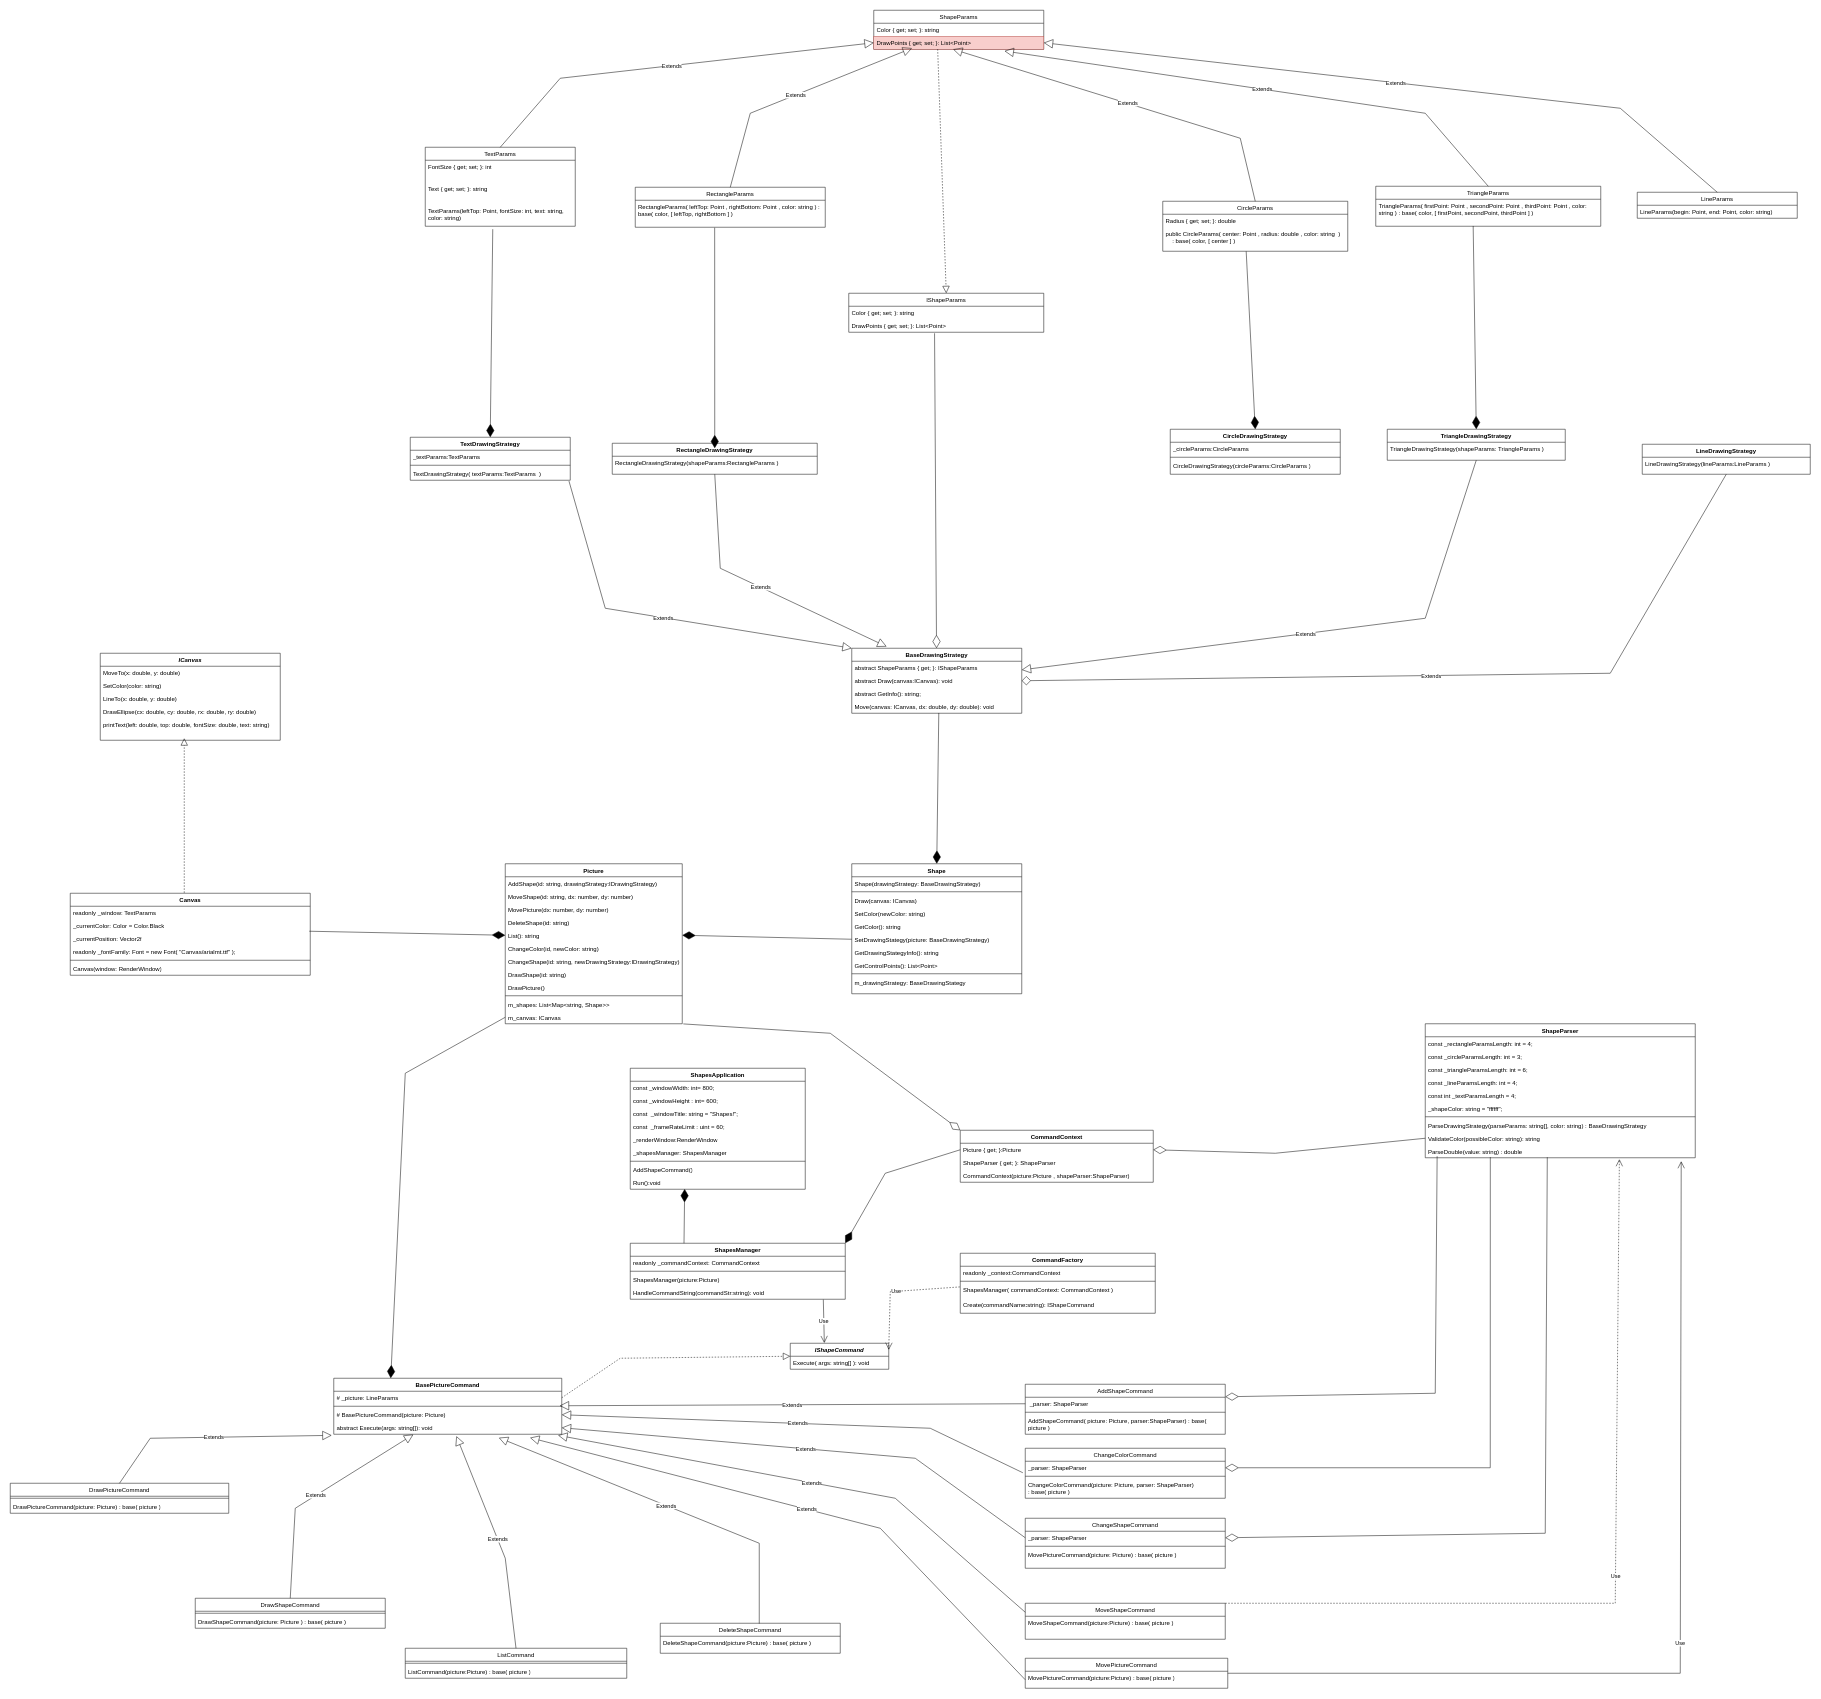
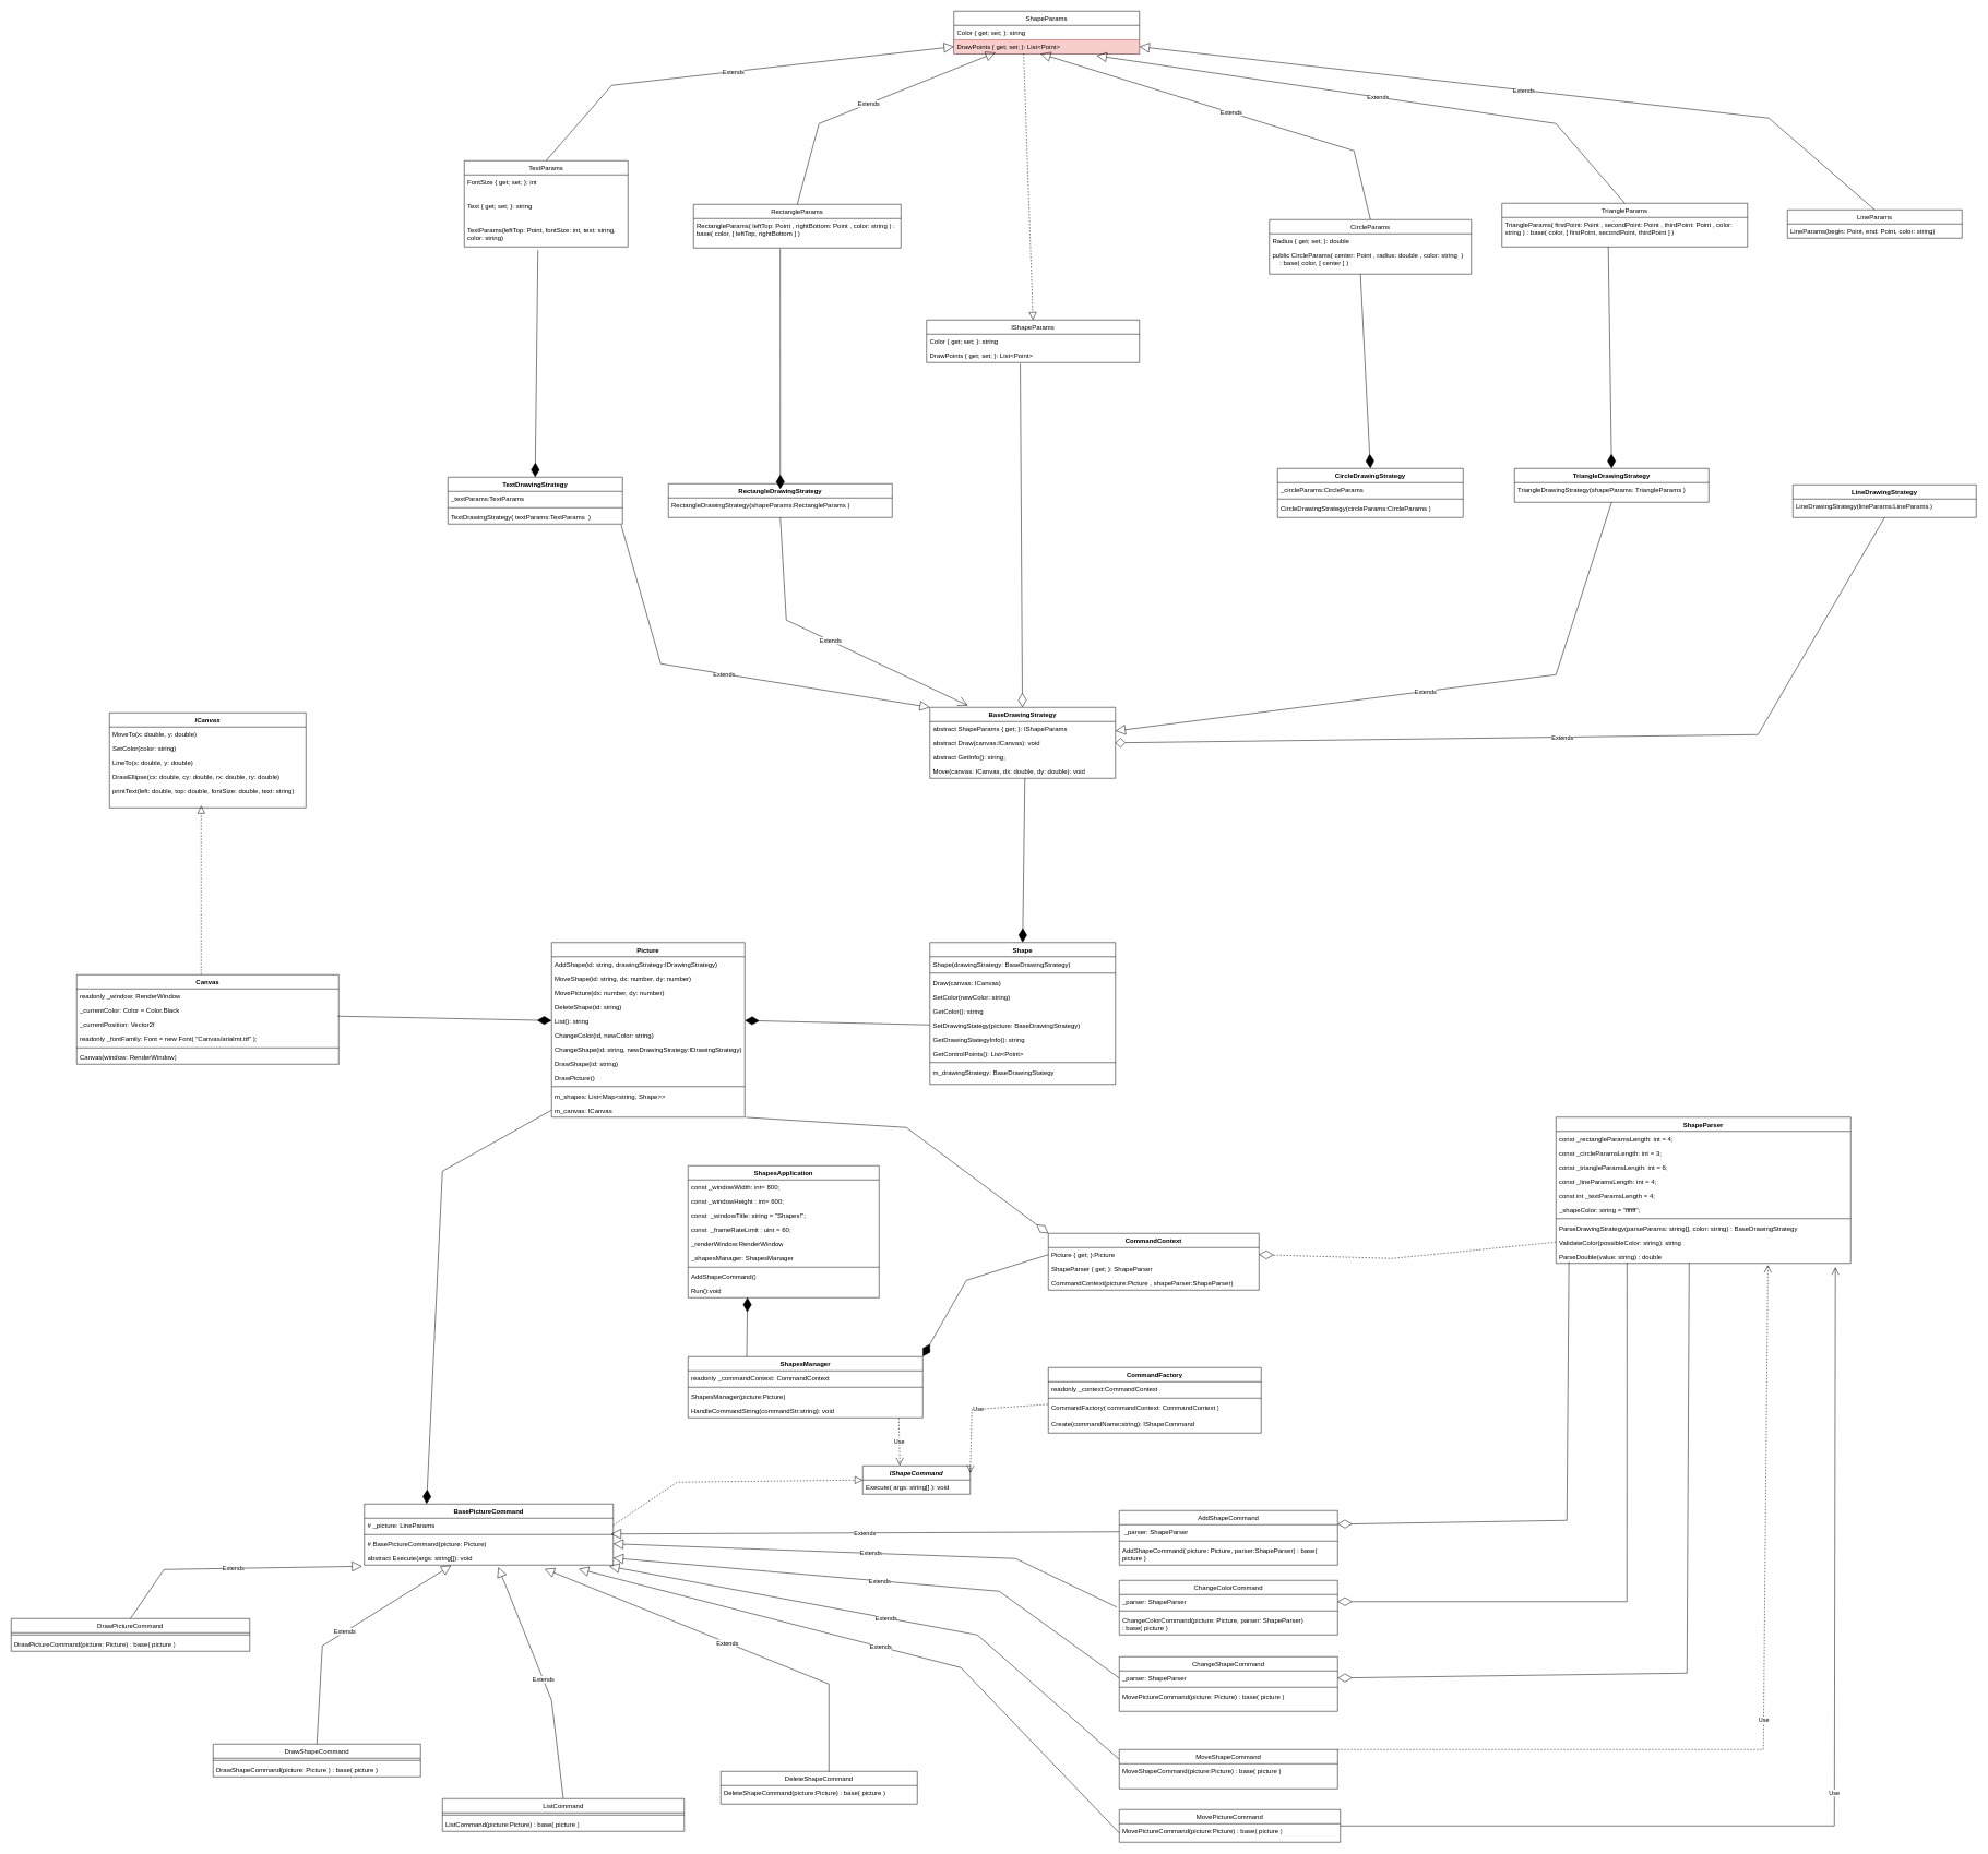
- <mxCell id="78" value="Extends" style="endArrow=block;endSize=16;endFill=0;html=1;rounded=0;exitX=0.5;exitY=1;exitDx=0;exitDy=0;entryX=0.205;entryY=-0.026;entryDx=0;entryDy=0;entryPerimeter=0;" parent="1" source="60" target="55" edge="1"><mxGeometry width="160" relative="1" as="geometry"><mxPoint x="350" y="1054" as="sourcePoint" /><mxPoint x="810" y="1114" as="targetPoint" /><Array as="points"><mxPoint x="1440" y="1136" /></Array></mxGeometry></mxCell>
+ <mxCell id="78" value="Extends" style="endArrow=open;endSize=16;endFill=0;html=1;rounded=0;exitX=0.5;exitY=1;exitDx=0;exitDy=0;entryX=0.205;entryY=-0.026;entryDx=0;entryDy=0;entryPerimeter=0;" parent="1" source="60" target="55" edge="1"><mxGeometry width="160" relative="1" as="geometry"><mxPoint x="350" y="1054" as="sourcePoint" /><mxPoint x="810" y="1114" as="targetPoint" /><Array as="points"><mxPoint x="1440" y="1136" /></Array></mxGeometry></mxCell>
- <mxCell id="70" value="readonly _window: TextParams" style="text;strokeColor=none;fillColor=none;align=left;verticalAlign=top;spacingLeft=4;spacingRight=4;overflow=hidden;rotatable=0;points=[[0,0.5],[1,0.5]];portConstraint=eastwest;whiteSpace=wrap;html=1;" parent="69" vertex="1"><mxGeometry y="26" width="480" height="26" as="geometry" /></mxCell>
+ <mxCell id="70" value="readonly _window: RenderWindow" style="text;strokeColor=none;fillColor=none;align=left;verticalAlign=top;spacingLeft=4;spacingRight=4;overflow=hidden;rotatable=0;points=[[0,0.5],[1,0.5]];portConstraint=eastwest;whiteSpace=wrap;html=1;" parent="69" vertex="1"><mxGeometry y="26" width="480" height="26" as="geometry" /></mxCell>
- <mxCell id="116" value="" style="endArrow=diamondThin;endFill=0;endSize=24;html=1;rounded=0;exitX=0;exitY=0.5;exitDx=0;exitDy=0;entryX=1;entryY=0.5;entryDx=0;entryDy=0;" parent="1" source="97" target="111" edge="1"><mxGeometry width="160" relative="1" as="geometry"><mxPoint x="1740" y="2166" as="sourcePoint" /><mxPoint x="2250" y="2306" as="targetPoint" /><Array as="points"><mxPoint x="2550" y="2306" /></Array></mxGeometry></mxCell>
+ <mxCell id="116" value="" style="endArrow=diamondThin;endFill=0;endSize=24;html=1;rounded=0;exitX=0;exitY=0.5;exitDx=0;exitDy=0;entryX=1;entryY=0.5;entryDx=0;entryDy=0;dashed=1;" parent="1" source="97" target="111" edge="1"><mxGeometry width="160" relative="1" as="geometry"><mxPoint x="1740" y="2166" as="sourcePoint" /><mxPoint x="2250" y="2306" as="targetPoint" /><Array as="points"><mxPoint x="2550" y="2306" /></Array></mxGeometry></mxCell>
- <mxCell id="120" value="ShapesManager( commandContext: CommandContext&amp;nbsp;)" style="text;strokeColor=none;fillColor=none;align=left;verticalAlign=top;spacingLeft=4;spacingRight=4;overflow=hidden;rotatable=0;points=[[0,0.5],[1,0.5]];portConstraint=eastwest;whiteSpace=wrap;html=1;" parent="117" vertex="1"><mxGeometry y="60" width="390" height="30" as="geometry" /></mxCell>
+ <mxCell id="120" value="CommandFactory( commandContext: CommandContext&amp;nbsp;)" style="text;strokeColor=none;fillColor=none;align=left;verticalAlign=top;spacingLeft=4;spacingRight=4;overflow=hidden;rotatable=0;points=[[0,0.5],[1,0.5]];portConstraint=eastwest;whiteSpace=wrap;html=1;" parent="117" vertex="1"><mxGeometry y="60" width="390" height="30" as="geometry" /></mxCell>
- <mxCell id="127" value="Use" style="endArrow=open;endSize=12;dashed=0;html=1;rounded=0;exitX=0.898;exitY=1.022;exitDx=0;exitDy=0;exitPerimeter=0;entryX=0.346;entryY=-0.012;entryDx=0;entryDy=0;entryPerimeter=0;" parent="1" source="103" target="108" edge="1"><mxGeometry width="160" relative="1" as="geometry"><mxPoint x="1513" y="2656" as="sourcePoint" /><mxPoint x="1673" y="2656" as="targetPoint" /><Array as="points" /></mxGeometry></mxCell>
+ <mxCell id="127" value="Use" style="endArrow=open;endSize=12;dashed=1;html=1;rounded=0;exitX=0.898;exitY=1.022;exitDx=0;exitDy=0;exitPerimeter=0;entryX=0.346;entryY=-0.012;entryDx=0;entryDy=0;entryPerimeter=0;" parent="1" source="103" target="108" edge="1"><mxGeometry width="160" relative="1" as="geometry"><mxPoint x="1513" y="2656" as="sourcePoint" /><mxPoint x="1673" y="2656" as="targetPoint" /><Array as="points" /></mxGeometry></mxCell>
